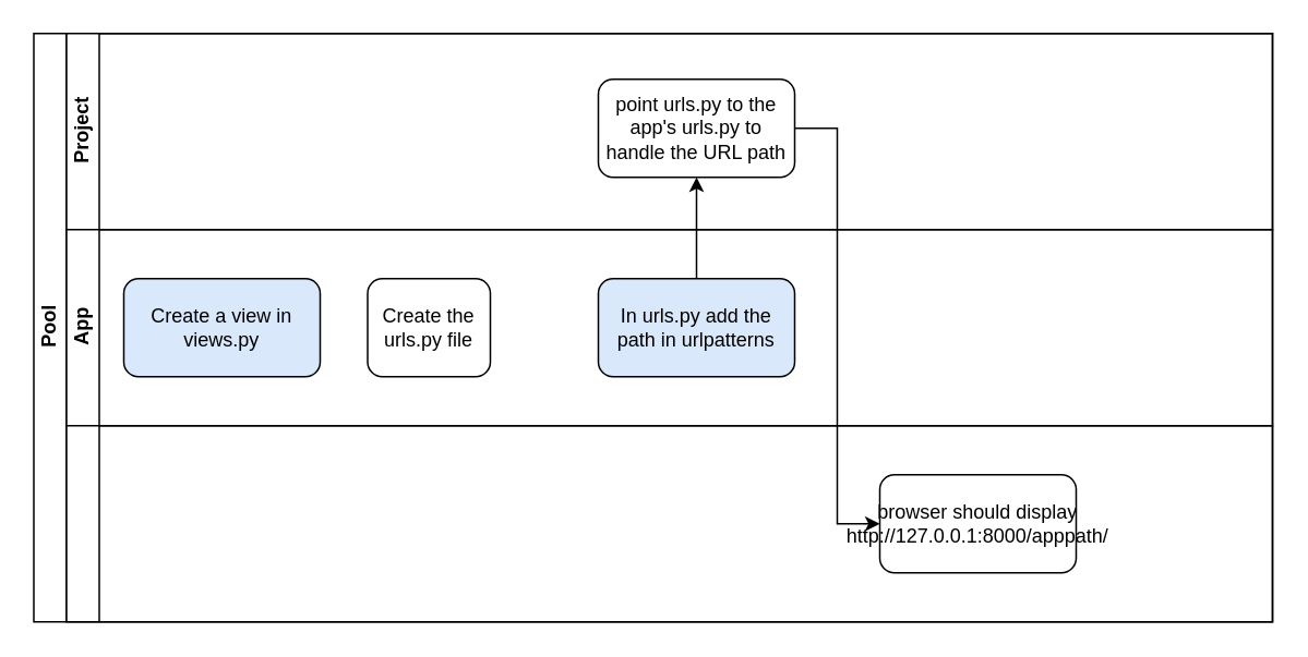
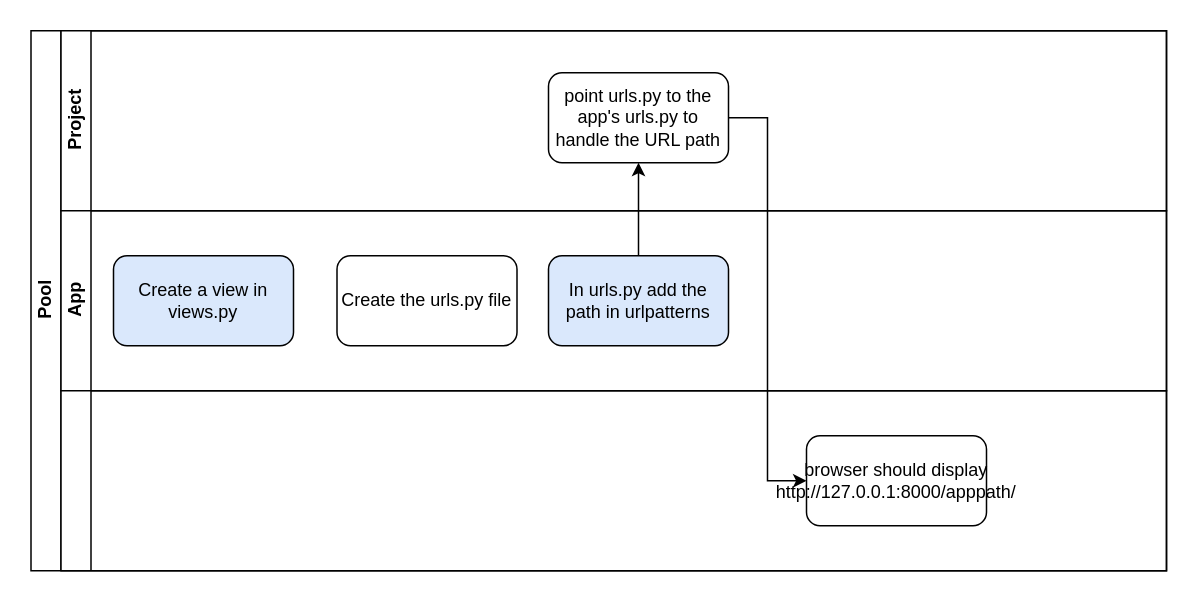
- <mxCell id="10" value="&lt;div&gt;Create the urls.py file&lt;/div&gt;" style="rounded=1;whiteSpace=wrap;html=1;" vertex="1" parent="8"><mxGeometry x="184" y="30" width="75" height="60" as="geometry" /></mxCell>
+ <mxCell id="10" value="&lt;div&gt;Create the urls.py file&lt;/div&gt;" style="rounded=1;whiteSpace=wrap;html=1;" vertex="1" parent="8"><mxGeometry x="184" y="30" width="120" height="60" as="geometry" /></mxCell>
